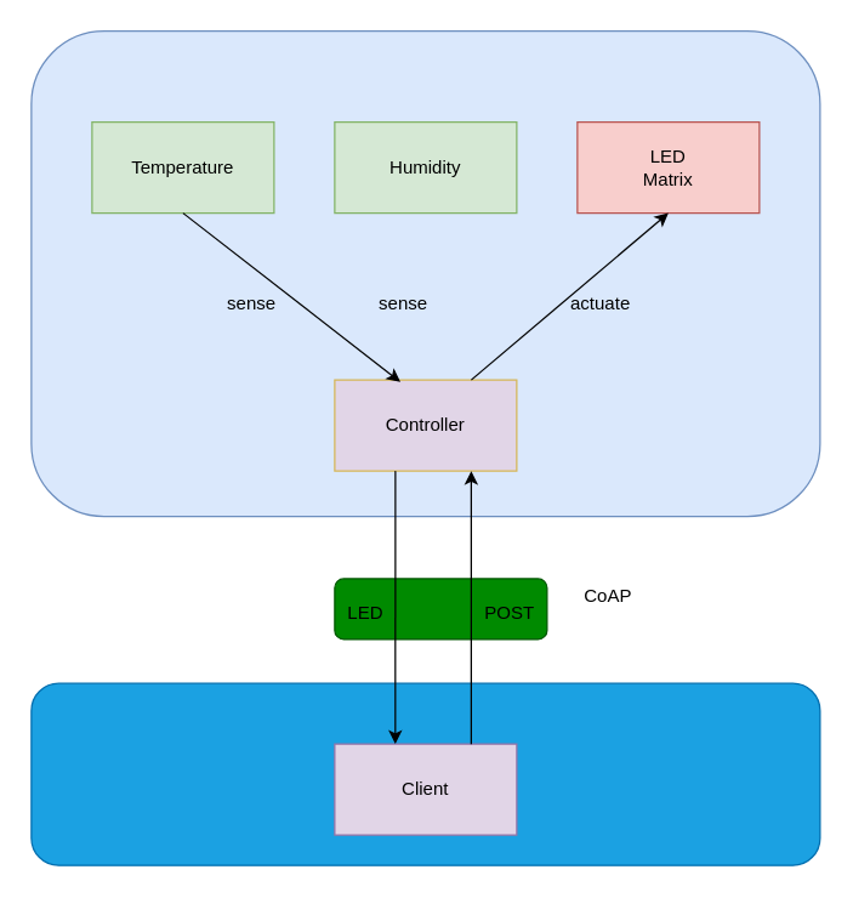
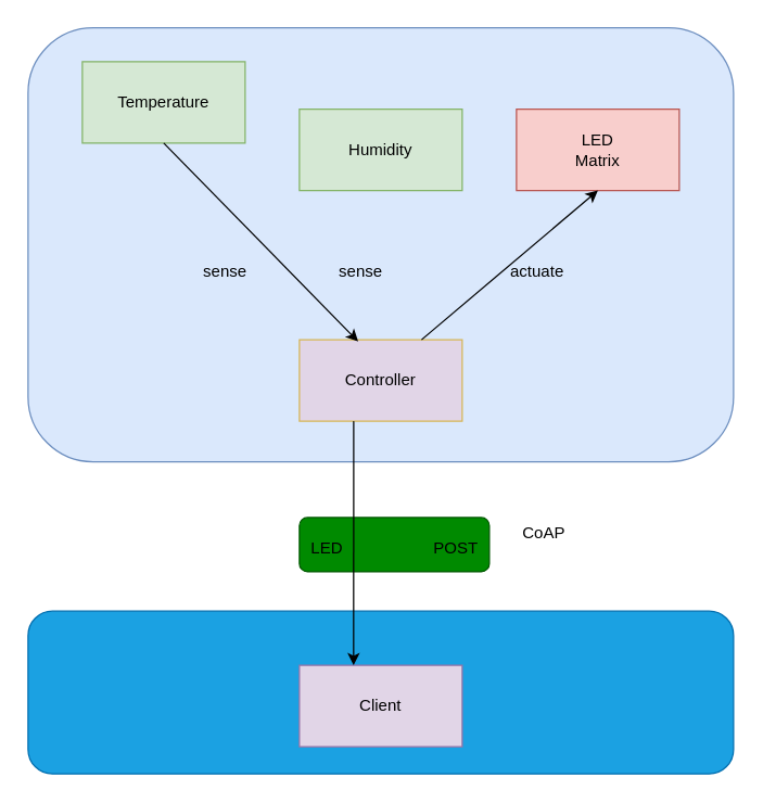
- <mxCell id="5" value="Temperature" style="rounded=0;whiteSpace=wrap;html=1;fillColor=#d5e8d4;strokeColor=#82b366;" vertex="1" parent="1"><mxGeometry x="60" y="80" width="120" height="60" as="geometry" /></mxCell>
+ <mxCell id="5" value="Temperature" style="rounded=0;whiteSpace=wrap;html=1;fillColor=#d5e8d4;strokeColor=#82b366;" vertex="1" parent="1"><mxGeometry x="60" y="45" width="120" height="60" as="geometry" /></mxCell>
- <mxCell id="15" value="" style="endArrow=classic;html=1;exitX=0.75;exitY=0;exitDx=0;exitDy=0;entryX=0.75;entryY=1;entryDx=0;entryDy=0;" edge="1" parent="1" source="14" target="8"><mxGeometry width="50" height="50" relative="1" as="geometry"><mxPoint x="330" y="360" as="sourcePoint" /><mxPoint x="380" y="310" as="targetPoint" /></mxGeometry></mxCell>
